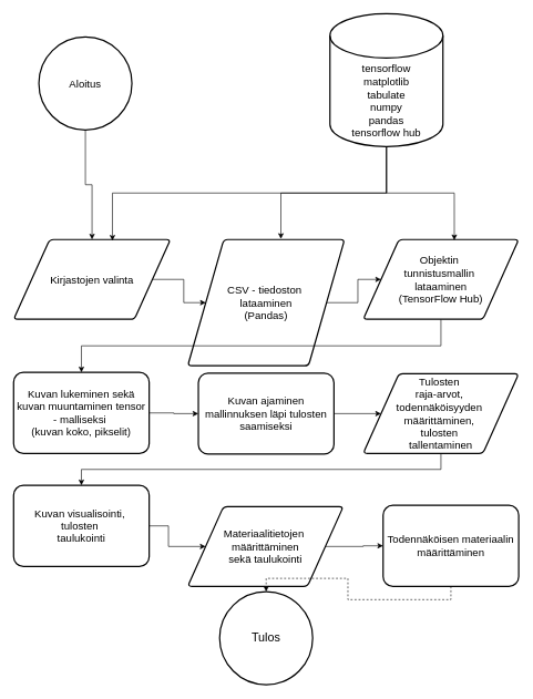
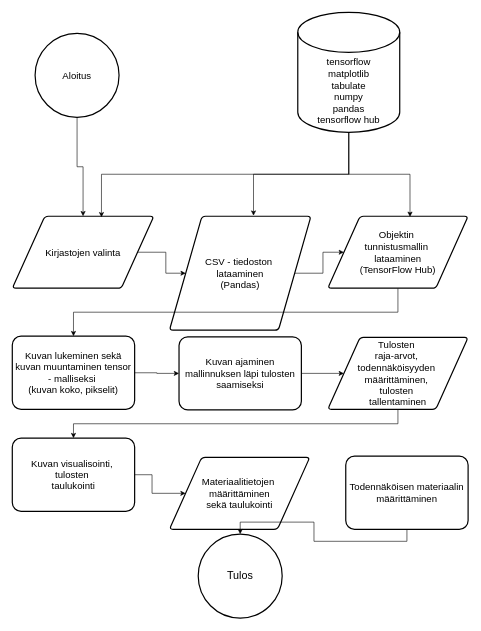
- <mxCell id="22" value="" style="edgeStyle=orthogonalEdgeStyle;rounded=0;orthogonalLoop=1;jettySize=auto;html=1;" edge="1" parent="1" source="23" target="25"><mxGeometry relative="1" as="geometry" /></mxCell>
- <mxCell id="24" style="edgeStyle=orthogonalEdgeStyle;rounded=0;orthogonalLoop=1;jettySize=auto;html=1;exitX=0.5;exitY=1;exitDx=0;exitDy=0;dashed=1;" edge="1" parent="1" source="25" target="2"><mxGeometry relative="1" as="geometry" /></mxCell>
+ <mxCell id="24" style="edgeStyle=orthogonalEdgeStyle;rounded=0;orthogonalLoop=1;jettySize=auto;html=1;exitX=0.5;exitY=1;exitDx=0;exitDy=0;" edge="1" parent="1" source="25" target="2"><mxGeometry relative="1" as="geometry" /></mxCell>
